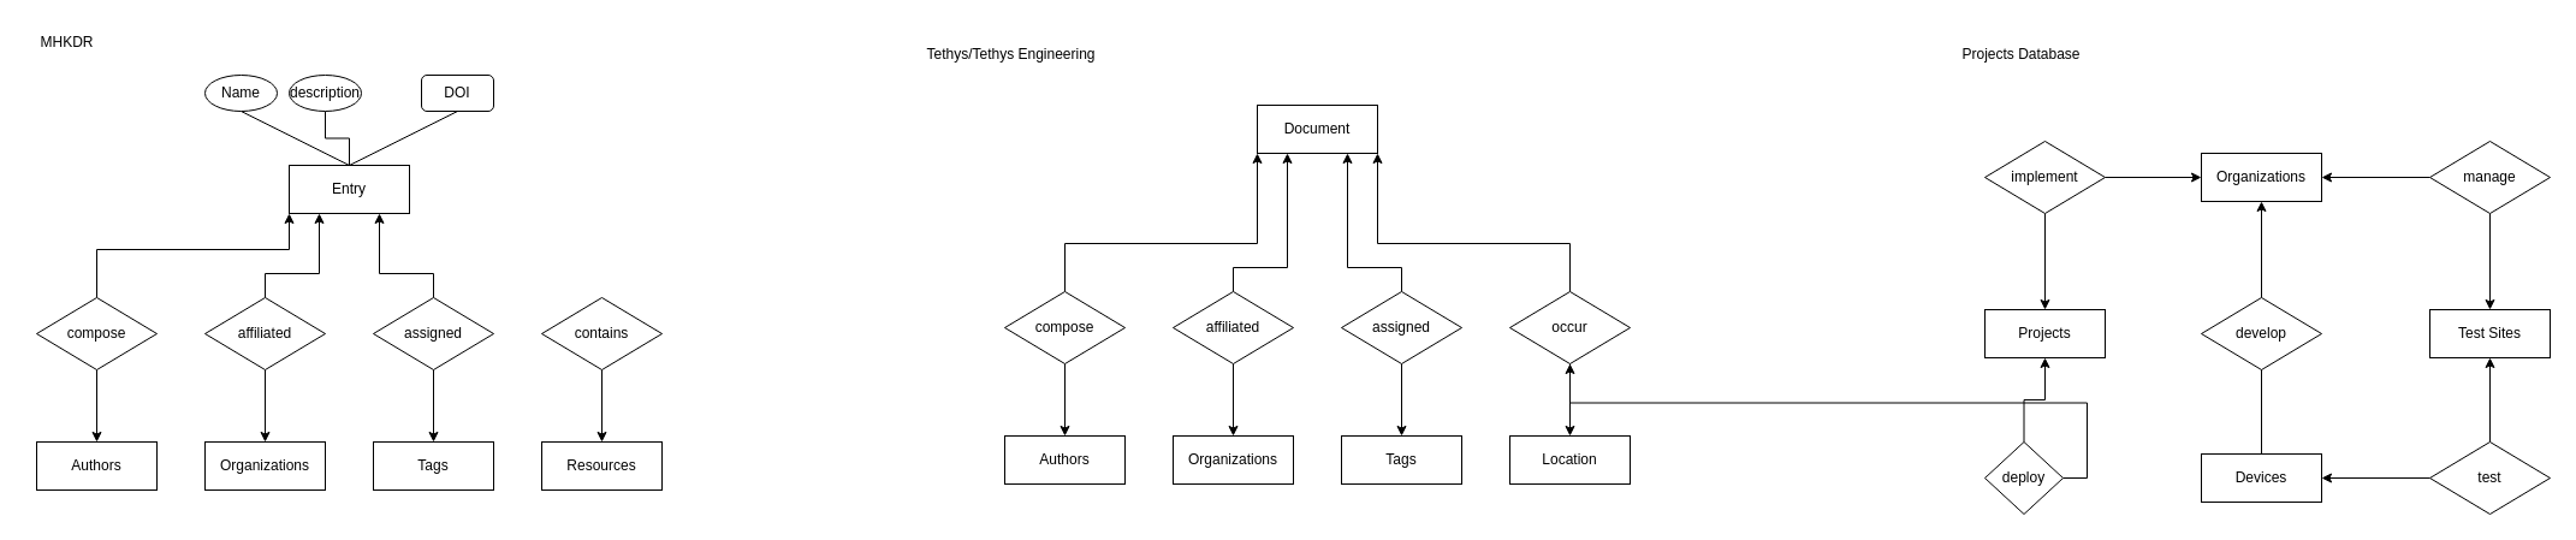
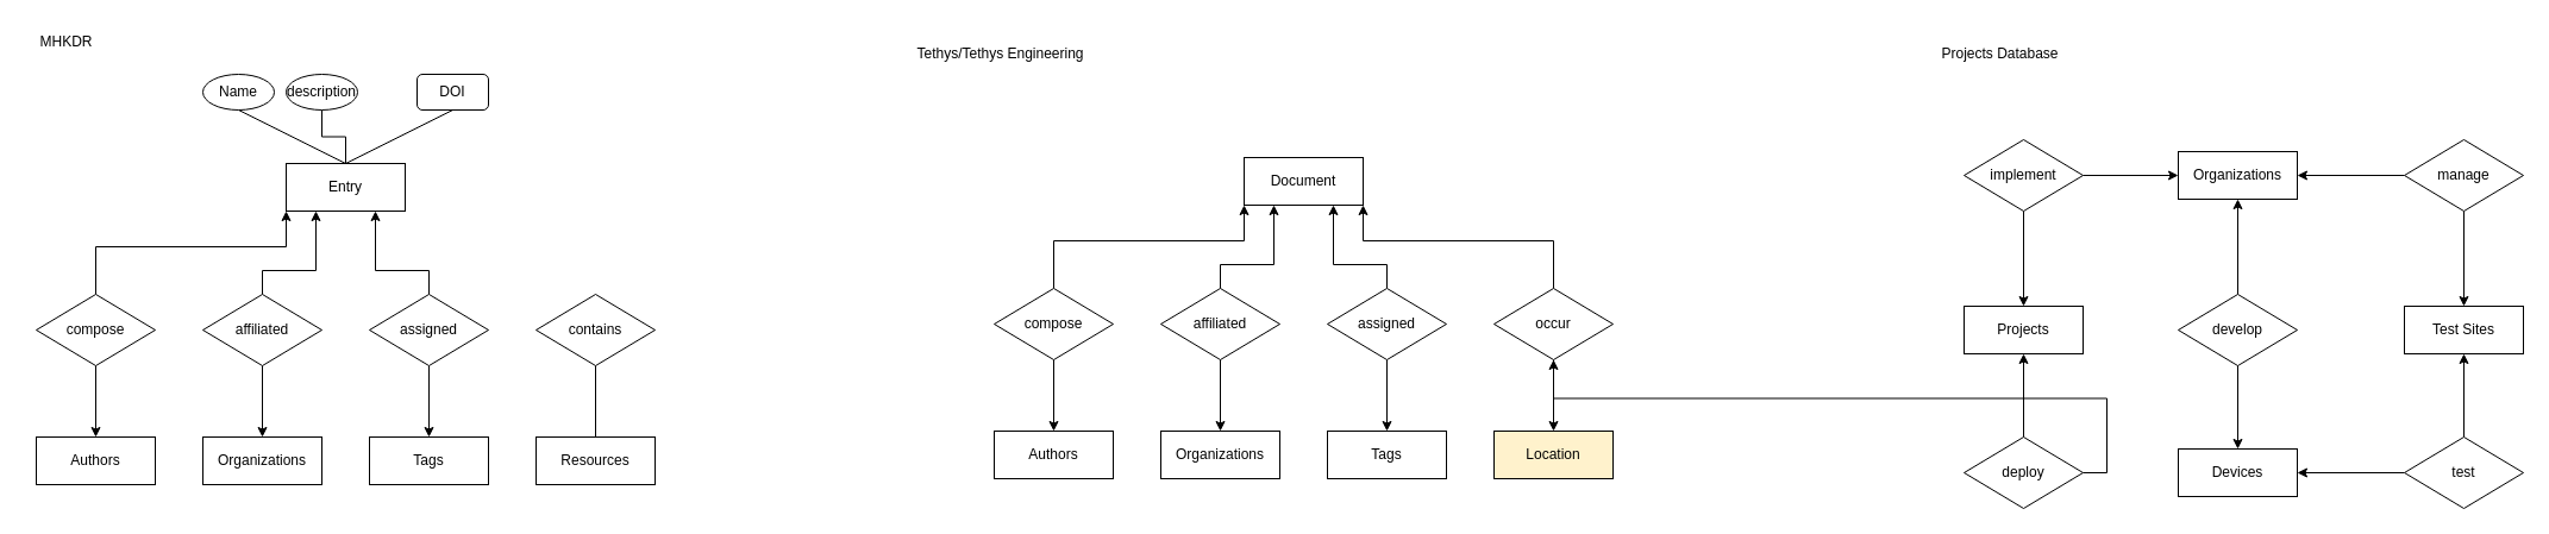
- <mxCell id="3" value="Document" style="whiteSpace=wrap;html=1;align=center;" parent="1" vertex="1"><mxGeometry x="1045" y="87" width="100" height="40" as="geometry" /></mxCell>
+ <mxCell id="3" value="Document" style="whiteSpace=wrap;html=1;align=center;" parent="1" vertex="1"><mxGeometry x="1045" y="132" width="100" height="40" as="geometry" /></mxCell>
- <mxCell id="55" style="edgeStyle=orthogonalEdgeStyle;rounded=0;orthogonalLoop=1;jettySize=auto;html=1;exitX=0.5;exitY=1;exitDx=0;exitDy=0;entryX=0.5;entryY=0;entryDx=0;entryDy=0;fontFamily=Helvetica;fontSize=12;fontColor=default;" parent="1" source="56" target="44" edge="1"><mxGeometry relative="1" as="geometry" /></mxCell>
+ <mxCell id="55" style="edgeStyle=orthogonalEdgeStyle;rounded=0;orthogonalLoop=1;jettySize=auto;html=1;exitX=0.5;exitY=1;exitDx=0;exitDy=0;entryX=0.5;entryY=0;entryDx=0;entryDy=0;fontFamily=Helvetica;fontSize=12;fontColor=default;endArrow=none;" parent="1" source="56" target="44" edge="1"><mxGeometry relative="1" as="geometry" /></mxCell>
- <mxCell id="37" style="edgeStyle=orthogonalEdgeStyle;rounded=0;orthogonalLoop=1;jettySize=auto;html=1;exitX=0.5;exitY=1;exitDx=0;exitDy=0;entryX=0.5;entryY=0;entryDx=0;entryDy=0;fontFamily=Helvetica;fontSize=12;fontColor=default;endArrow=none;" parent="1" source="27" target="22" edge="1"><mxGeometry relative="1" as="geometry" /></mxCell>
+ <mxCell id="37" style="edgeStyle=orthogonalEdgeStyle;rounded=0;orthogonalLoop=1;jettySize=auto;html=1;exitX=0.5;exitY=1;exitDx=0;exitDy=0;entryX=0.5;entryY=0;entryDx=0;entryDy=0;fontFamily=Helvetica;fontSize=12;fontColor=default;" parent="1" source="27" target="22" edge="1"><mxGeometry relative="1" as="geometry" /></mxCell>
- <mxCell id="5" value="Location" style="whiteSpace=wrap;html=1;align=center;" parent="1" vertex="1"><mxGeometry x="1255" y="362" width="100" height="40" as="geometry" /></mxCell>
+ <mxCell id="5" value="Location" style="whiteSpace=wrap;html=1;align=center;fillColor=#fff2cc;" parent="1" vertex="1"><mxGeometry x="1255" y="362" width="100" height="40" as="geometry" /></mxCell>
- <mxCell id="30" value="deploy" style="shape=rhombus;perimeter=rhombusPerimeter;whiteSpace=wrap;html=1;align=center;" parent="1" vertex="1"><mxGeometry x="1650" y="367" width="65" height="60" as="geometry" /></mxCell>
+ <mxCell id="30" value="deploy" style="shape=rhombus;perimeter=rhombusPerimeter;whiteSpace=wrap;html=1;align=center;" parent="1" vertex="1"><mxGeometry x="1650" y="367" width="100" height="60" as="geometry" /></mxCell>
